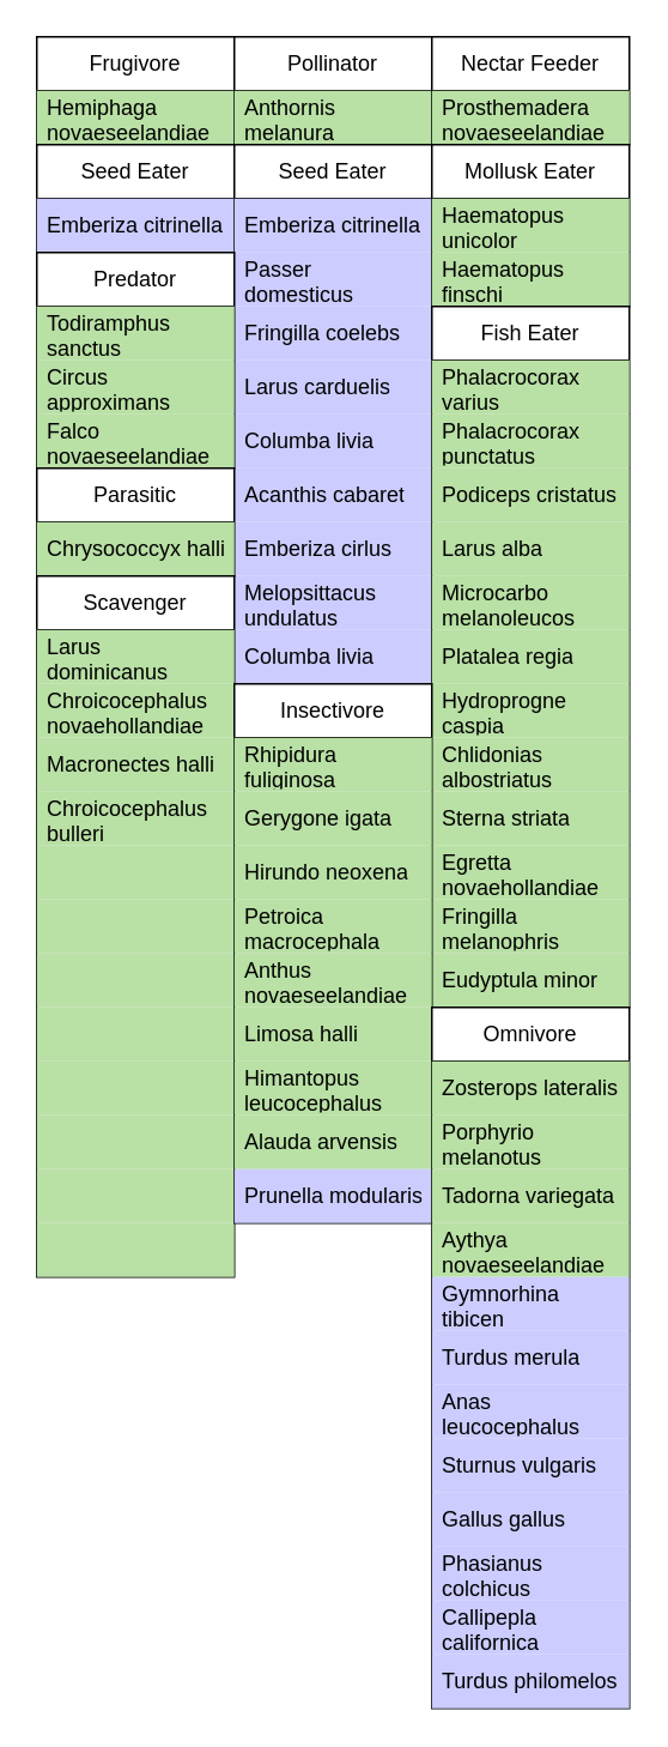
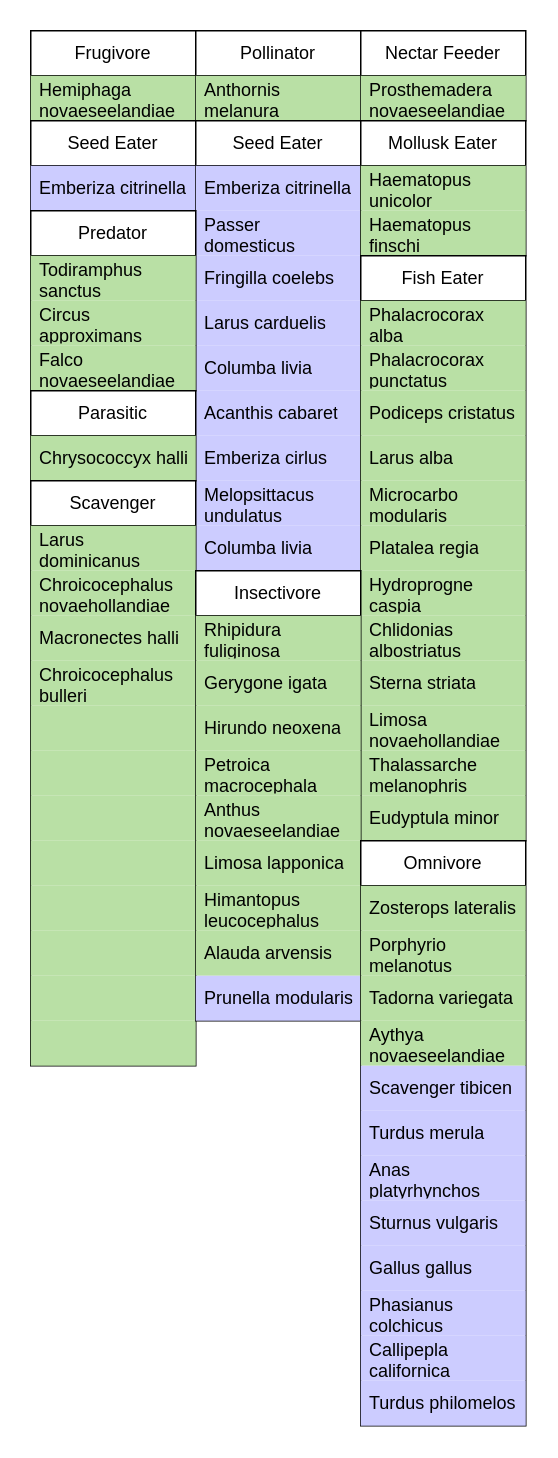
- <mxCell id="24" value="Phalacrocorax varius" style="text;strokeColor=none;fillColor=#B9E0A5;align=left;verticalAlign=middle;spacingLeft=4;spacingRight=4;overflow=hidden;points=[[0,0.5],[1,0.5]];portConstraint=eastwest;rotatable=0;whiteSpace=wrap;html=1;" vertex="1" parent="23"><mxGeometry y="30" width="110" height="30" as="geometry" /></mxCell>
+ <mxCell id="24" value="Phalacrocorax alba" style="text;strokeColor=none;fillColor=#B9E0A5;align=left;verticalAlign=middle;spacingLeft=4;spacingRight=4;overflow=hidden;points=[[0,0.5],[1,0.5]];portConstraint=eastwest;rotatable=0;whiteSpace=wrap;html=1;" vertex="1" parent="23"><mxGeometry y="30" width="110" height="30" as="geometry" /></mxCell>
- <mxCell id="28" value="Microcarbo melanoleucos" style="text;strokeColor=none;fillColor=#B9E0A5;align=left;verticalAlign=middle;spacingLeft=4;spacingRight=4;overflow=hidden;points=[[0,0.5],[1,0.5]];portConstraint=eastwest;rotatable=0;whiteSpace=wrap;html=1;" vertex="1" parent="23"><mxGeometry y="150" width="110" height="30" as="geometry" /></mxCell>
+ <mxCell id="28" value="Microcarbo modularis" style="text;strokeColor=none;fillColor=#B9E0A5;align=left;verticalAlign=middle;spacingLeft=4;spacingRight=4;overflow=hidden;points=[[0,0.5],[1,0.5]];portConstraint=eastwest;rotatable=0;whiteSpace=wrap;html=1;" vertex="1" parent="23"><mxGeometry y="150" width="110" height="30" as="geometry" /></mxCell>
- <mxCell id="33" value="Egretta novaehollandiae" style="text;strokeColor=none;fillColor=#B9E0A5;align=left;verticalAlign=middle;spacingLeft=4;spacingRight=4;overflow=hidden;points=[[0,0.5],[1,0.5]];portConstraint=eastwest;rotatable=0;whiteSpace=wrap;html=1;" vertex="1" parent="23"><mxGeometry y="300" width="110" height="30" as="geometry" /></mxCell>
+ <mxCell id="33" value="Limosa novaehollandiae" style="text;strokeColor=none;fillColor=#B9E0A5;align=left;verticalAlign=middle;spacingLeft=4;spacingRight=4;overflow=hidden;points=[[0,0.5],[1,0.5]];portConstraint=eastwest;rotatable=0;whiteSpace=wrap;html=1;" vertex="1" parent="23"><mxGeometry y="300" width="110" height="30" as="geometry" /></mxCell>
- <mxCell id="34" value="Fringilla melanophris" style="text;strokeColor=none;fillColor=#B9E0A5;align=left;verticalAlign=middle;spacingLeft=4;spacingRight=4;overflow=hidden;points=[[0,0.5],[1,0.5]];portConstraint=eastwest;rotatable=0;whiteSpace=wrap;html=1;" vertex="1" parent="23"><mxGeometry y="330" width="110" height="30" as="geometry" /></mxCell>
+ <mxCell id="34" value="Thalassarche melanophris" style="text;strokeColor=none;fillColor=#B9E0A5;align=left;verticalAlign=middle;spacingLeft=4;spacingRight=4;overflow=hidden;points=[[0,0.5],[1,0.5]];portConstraint=eastwest;rotatable=0;whiteSpace=wrap;html=1;" vertex="1" parent="23"><mxGeometry y="330" width="110" height="30" as="geometry" /></mxCell>
- <mxCell id="61" value="Limosa halli" style="text;strokeColor=none;fillColor=#B9E0A5;align=left;verticalAlign=middle;spacingLeft=4;spacingRight=4;overflow=hidden;points=[[0,0.5],[1,0.5]];portConstraint=eastwest;rotatable=0;whiteSpace=wrap;html=1;" vertex="1" parent="55"><mxGeometry y="180" width="110" height="30" as="geometry" /></mxCell>
+ <mxCell id="61" value="Limosa lapponica" style="text;strokeColor=none;fillColor=#B9E0A5;align=left;verticalAlign=middle;spacingLeft=4;spacingRight=4;overflow=hidden;points=[[0,0.5],[1,0.5]];portConstraint=eastwest;rotatable=0;whiteSpace=wrap;html=1;" vertex="1" parent="55"><mxGeometry y="180" width="110" height="30" as="geometry" /></mxCell>
- <mxCell id="70" value="Gymnorhina tibicen" style="text;strokeColor=none;fillColor=#CCCCFF;align=left;verticalAlign=middle;spacingLeft=4;spacingRight=4;overflow=hidden;points=[[0,0.5],[1,0.5]];portConstraint=eastwest;rotatable=0;whiteSpace=wrap;html=1;" vertex="1" parent="65"><mxGeometry y="150" width="110" height="30" as="geometry" /></mxCell>
+ <mxCell id="70" value="Scavenger tibicen" style="text;strokeColor=none;fillColor=#CCCCFF;align=left;verticalAlign=middle;spacingLeft=4;spacingRight=4;overflow=hidden;points=[[0,0.5],[1,0.5]];portConstraint=eastwest;rotatable=0;whiteSpace=wrap;html=1;" vertex="1" parent="65"><mxGeometry y="150" width="110" height="30" as="geometry" /></mxCell>
- <mxCell id="72" value="Anas leucocephalus" style="text;strokeColor=none;fillColor=#CCCCFF;align=left;verticalAlign=middle;spacingLeft=4;spacingRight=4;overflow=hidden;points=[[0,0.5],[1,0.5]];portConstraint=eastwest;rotatable=0;whiteSpace=wrap;html=1;" vertex="1" parent="65"><mxGeometry y="210" width="110" height="30" as="geometry" /></mxCell>
+ <mxCell id="72" value="Anas platyrhynchos" style="text;strokeColor=none;fillColor=#CCCCFF;align=left;verticalAlign=middle;spacingLeft=4;spacingRight=4;overflow=hidden;points=[[0,0.5],[1,0.5]];portConstraint=eastwest;rotatable=0;whiteSpace=wrap;html=1;" vertex="1" parent="65"><mxGeometry y="210" width="110" height="30" as="geometry" /></mxCell>
